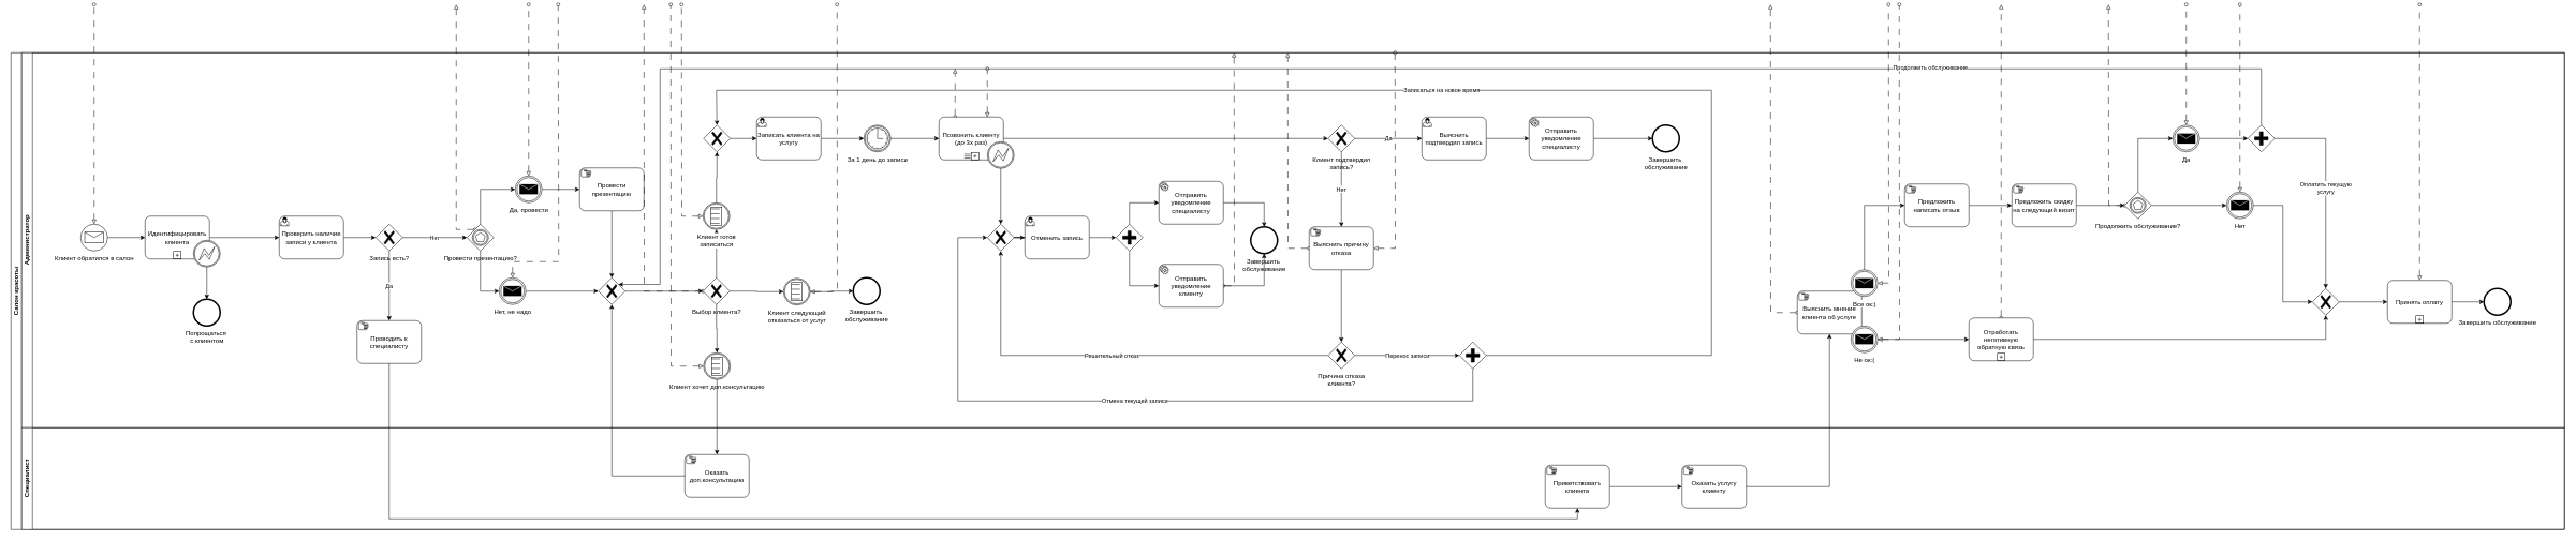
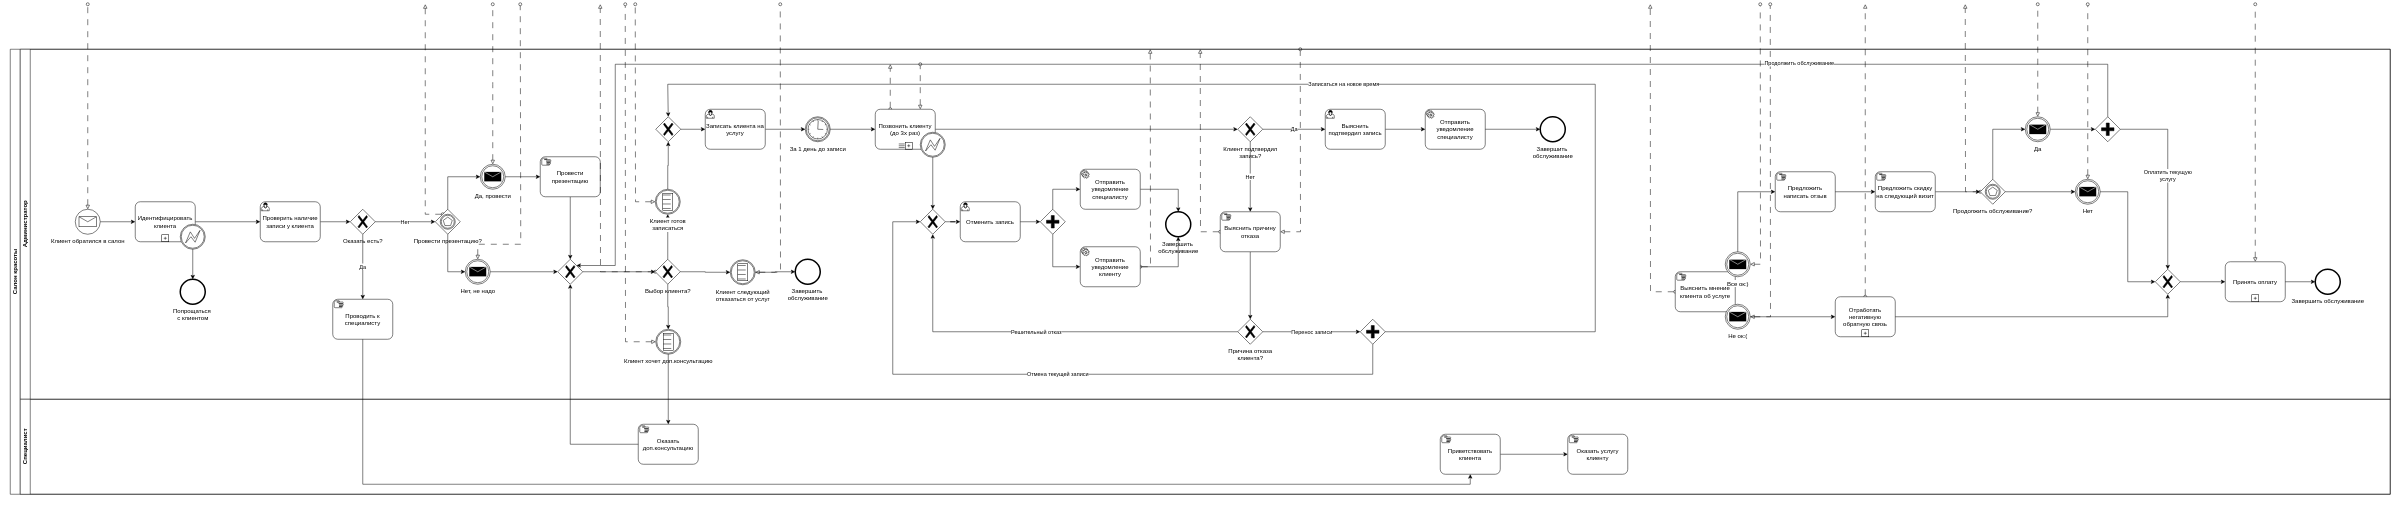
- <mxCell id="55" value="Отменить запись" style="points=[[0.25,0,0],[0.5,0,0],[0.75,0,0],[1,0.25,0],[1,0.5,0],[1,0.75,0],[0.75,1,0],[0.5,1,0],[0.25,1,0],[0,0.75,0],[0,0.5,0],[0,0.25,0]];shape=mxgraph.bpmn.task;whiteSpace=wrap;rectStyle=rounded;size=10;html=1;container=1;expand=0;collapsible=0;taskMarker=user;" parent="3" vertex="1"><mxGeometry x="1870" y="305" width="120" height="80" as="geometry" /></mxCell>
+ <mxCell id="55" value="Отменить запись" style="points=[[0.25,0,0],[0.5,0,0],[0.75,0,0],[1,0.25,0],[1,0.5,0],[1,0.75,0],[0.75,1,0],[0.5,1,0],[0.25,1,0],[0,0.75,0],[0,0.5,0],[0,0.25,0]];shape=mxgraph.bpmn.task;whiteSpace=wrap;rectStyle=rounded;size=10;html=1;container=1;expand=0;collapsible=0;taskMarker=user;" parent="3" vertex="1"><mxGeometry x="1880" y="305" width="120" height="80" as="geometry" /></mxCell>
- <mxCell id="15" value="Запись есть?" style="points=[[0.25,0.25,0],[0.5,0,0],[0.75,0.25,0],[1,0.5,0],[0.75,0.75,0],[0.5,1,0],[0.25,0.75,0],[0,0.5,0]];shape=mxgraph.bpmn.gateway2;html=1;verticalLabelPosition=bottom;labelBackgroundColor=#ffffff;verticalAlign=top;align=center;perimeter=rhombusPerimeter;outlineConnect=0;outline=none;symbol=none;gwType=exclusive;" parent="3" vertex="1"><mxGeometry x="660" y="320" width="50" height="50" as="geometry" /></mxCell>
+ <mxCell id="15" value="Оказать есть?" style="points=[[0.25,0.25,0],[0.5,0,0],[0.75,0.25,0],[1,0.5,0],[0.75,0.75,0],[0.5,1,0],[0.25,0.75,0],[0,0.5,0]];shape=mxgraph.bpmn.gateway2;html=1;verticalLabelPosition=bottom;labelBackgroundColor=#ffffff;verticalAlign=top;align=center;perimeter=rhombusPerimeter;outlineConnect=0;outline=none;symbol=none;gwType=exclusive;" parent="3" vertex="1"><mxGeometry x="660" y="320" width="50" height="50" as="geometry" /></mxCell>
- <mxCell id="132" style="edgeStyle=orthogonalEdgeStyle;rounded=0;orthogonalLoop=1;jettySize=auto;html=1;entryX=0.5;entryY=1;entryDx=0;entryDy=0;entryPerimeter=0;" parent="2" source="127" target="90" edge="1"><mxGeometry relative="1" as="geometry" /></mxCell>
